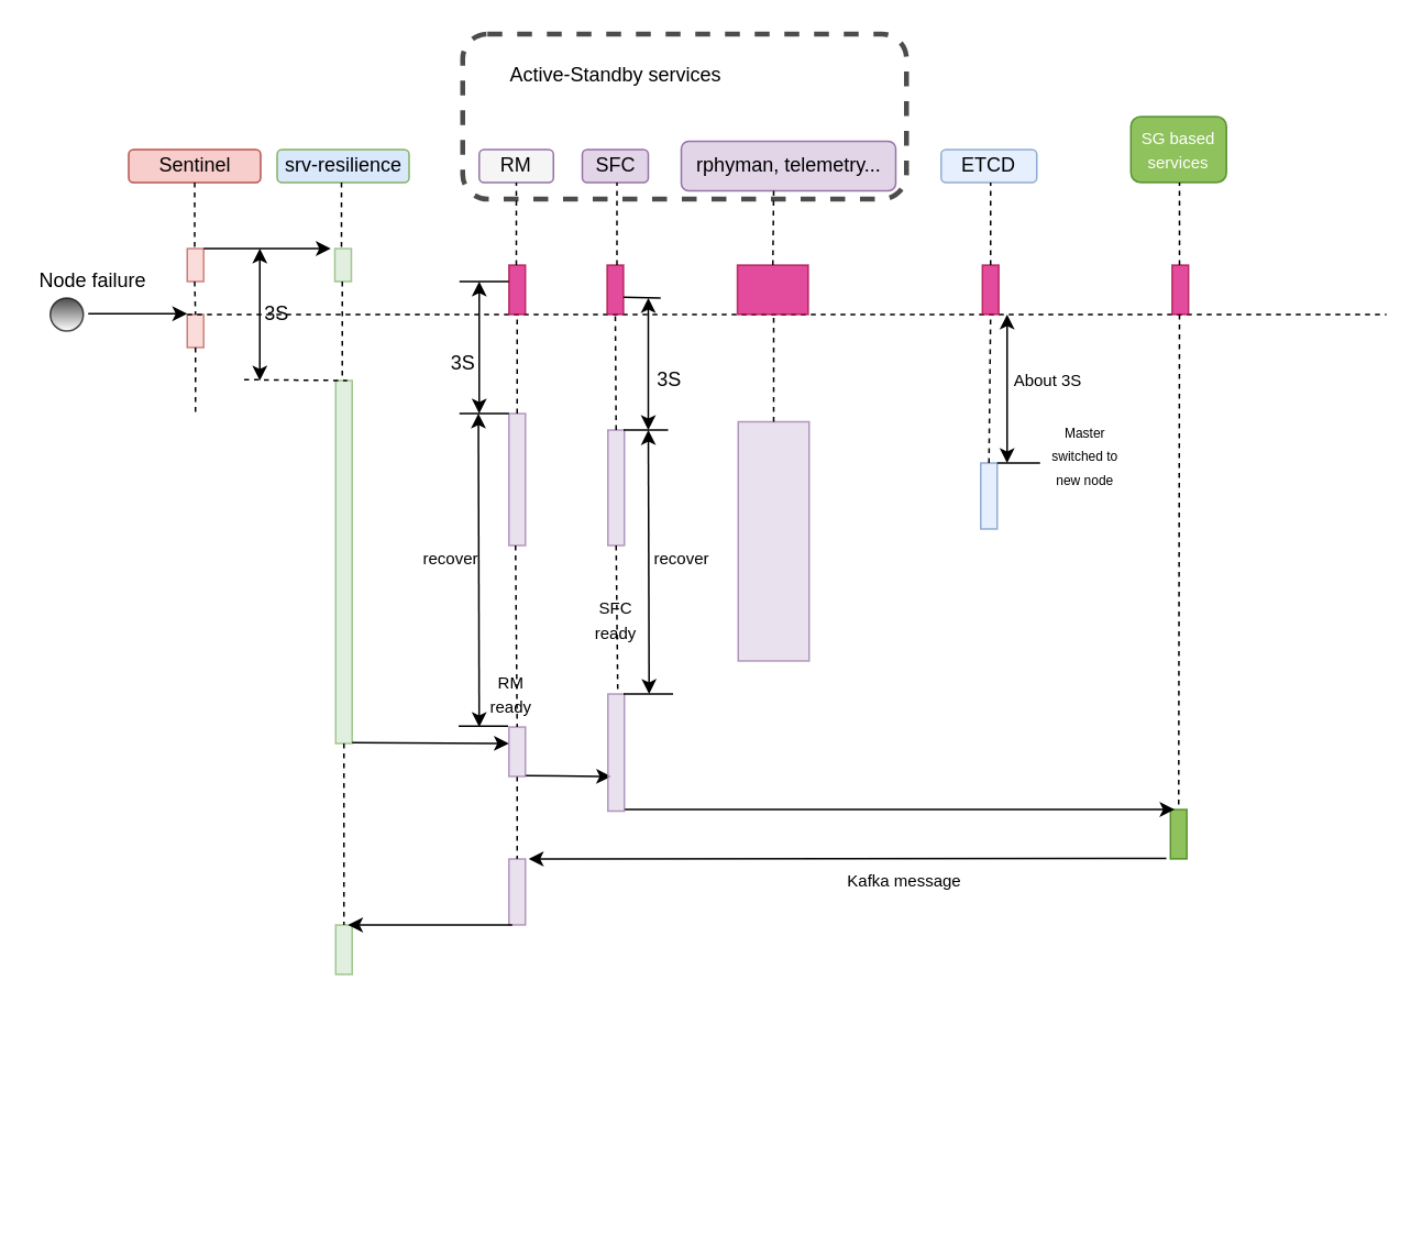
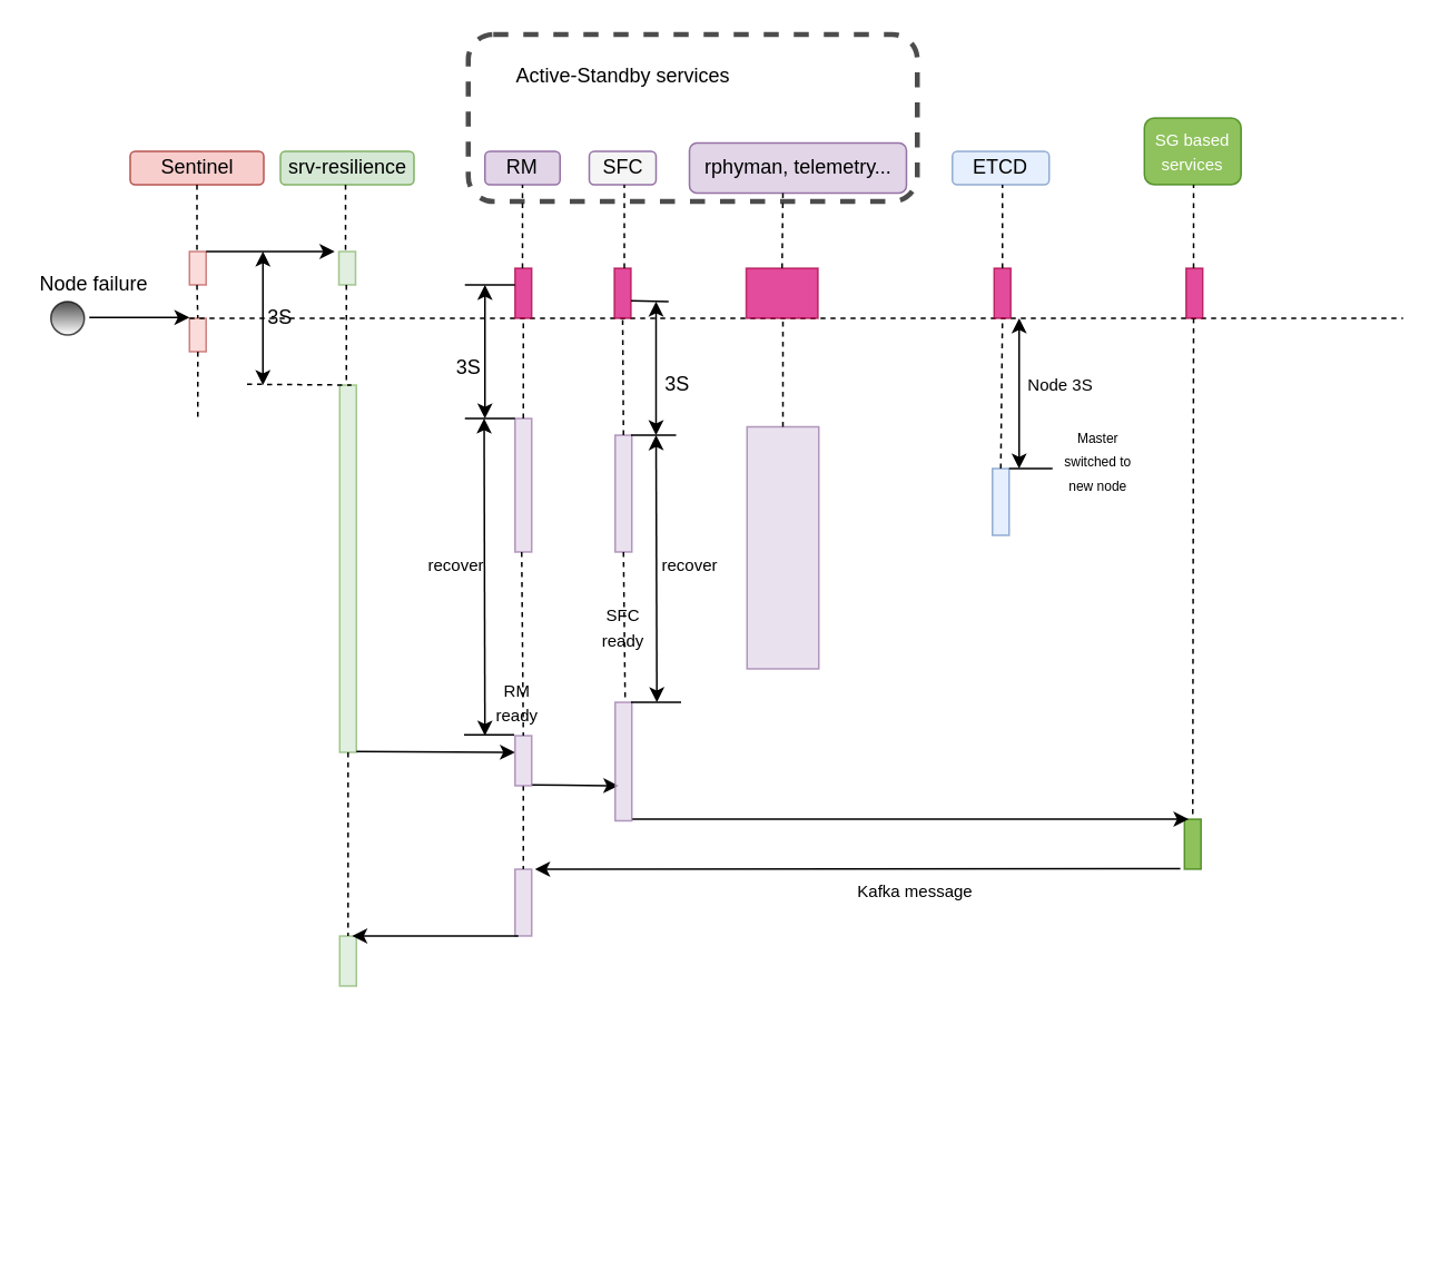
- <mxCell id="3" value="srv-resilience" style="rounded=1;whiteSpace=wrap;html=1;fillColor=#dae8fc;strokeColor=#82b366;" parent="1" vertex="1"><mxGeometry x="167.5" y="90" width="80" height="20" as="geometry" /></mxCell>
+ <mxCell id="3" value="srv-resilience" style="rounded=1;whiteSpace=wrap;html=1;fillColor=#d5e8d4;strokeColor=#82b366;" parent="1" vertex="1"><mxGeometry x="167.5" y="90" width="80" height="20" as="geometry" /></mxCell>
- <mxCell id="4" value="RM" style="rounded=1;whiteSpace=wrap;html=1;fillColor=#f5f5f5;strokeColor=#9673a6;" parent="1" vertex="1"><mxGeometry x="290" y="90" width="45" height="20" as="geometry" /></mxCell>
+ <mxCell id="4" value="RM" style="rounded=1;whiteSpace=wrap;html=1;fillColor=#e1d5e7;strokeColor=#9673a6;" parent="1" vertex="1"><mxGeometry x="290" y="90" width="45" height="20" as="geometry" /></mxCell>
- <mxCell id="5" value="SFC" style="rounded=1;whiteSpace=wrap;html=1;fillColor=#e1d5e7;strokeColor=#9673a6;" parent="1" vertex="1"><mxGeometry x="352.5" y="90" width="40" height="20" as="geometry" /></mxCell>
+ <mxCell id="5" value="SFC" style="rounded=1;whiteSpace=wrap;html=1;fillColor=#f5f5f5;strokeColor=#9673a6;" parent="1" vertex="1"><mxGeometry x="352.5" y="90" width="40" height="20" as="geometry" /></mxCell>
- <mxCell id="47" value="&lt;font style=&quot;font-size: 10px&quot;&gt;About 3S&lt;/font&gt;" style="text;html=1;strokeColor=none;fillColor=none;align=center;verticalAlign=middle;whiteSpace=wrap;rounded=0;shadow=0;glass=0;comic=0;opacity=70;" parent="1" vertex="1"><mxGeometry x="610" y="220" width="50" height="20" as="geometry" /></mxCell>
+ <mxCell id="47" value="&lt;font style=&quot;font-size: 10px&quot;&gt;Node 3S&lt;/font&gt;" style="text;html=1;strokeColor=none;fillColor=none;align=center;verticalAlign=middle;whiteSpace=wrap;rounded=0;shadow=0;glass=0;comic=0;opacity=70;" parent="1" vertex="1"><mxGeometry x="610" y="220" width="50" height="20" as="geometry" /></mxCell>
